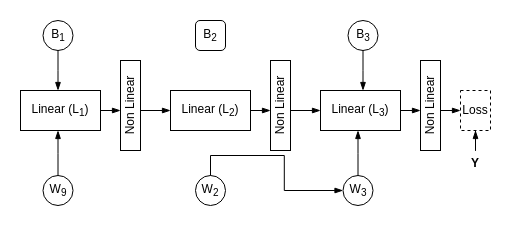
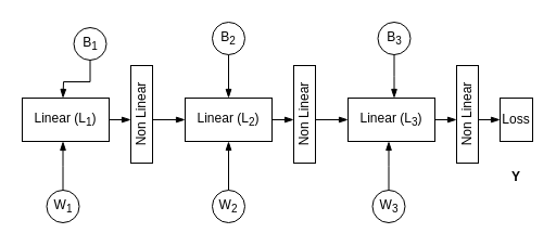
- <mxCell id="26" value="B&lt;sub&gt;1&lt;/sub&gt;" style="ellipse;whiteSpace=wrap;html=1;aspect=fixed;fillColor=none;" parent="1" vertex="1"><mxGeometry x="42.5" y="20" width="30" height="30" as="geometry" /></mxCell>
+ <mxCell id="26" value="B&lt;sub&gt;1&lt;/sub&gt;" style="ellipse;whiteSpace=wrap;html=1;aspect=fixed;fillColor=none;" parent="1" vertex="1"><mxGeometry x="67.5" y="25" width="30" height="30" as="geometry" /></mxCell>
- <mxCell id="18" value="B&lt;sub&gt;2&lt;/sub&gt;" style="whiteSpace=wrap;html=1;aspect=fixed;fillColor=none;rounded=1;" parent="1" vertex="1"><mxGeometry x="195" y="20" width="30" height="30" as="geometry" /></mxCell>
+ <mxCell id="18" value="B&lt;sub&gt;2&lt;/sub&gt;" style="ellipse;whiteSpace=wrap;html=1;aspect=fixed;fillColor=none;" parent="1" vertex="1"><mxGeometry x="195" y="20" width="30" height="30" as="geometry" /></mxCell>
+ <mxCell id="17" style="edgeStyle=orthogonalEdgeStyle;rounded=0;orthogonalLoop=1;jettySize=auto;html=1;exitX=0.5;exitY=1;exitDx=0;exitDy=0;entryX=0.5;entryY=0;entryDx=0;entryDy=0;endArrow=blockThin;endFill=1;strokeColor=#000000;" parent="1" source="18" target="6" edge="1"><mxGeometry relative="1" as="geometry" /></mxCell>
- <mxCell id="11" value="Loss" style="rounded=0;whiteSpace=wrap;html=1;fillColor=none;dashed=1;" parent="1" vertex="1"><mxGeometry x="460" y="90" width="30" height="40" as="geometry" /></mxCell>
+ <mxCell id="11" value="Loss" style="rounded=0;whiteSpace=wrap;html=1;fillColor=none;" parent="1" vertex="1"><mxGeometry x="460" y="90" width="30" height="40" as="geometry" /></mxCell>
- <mxCell id="12" style="edgeStyle=orthogonalEdgeStyle;rounded=0;orthogonalLoop=1;jettySize=auto;html=1;entryX=0.5;entryY=1;entryDx=0;entryDy=0;endArrow=blockThin;endFill=1;" parent="1" source="13" target="11" edge="1"><mxGeometry relative="1" as="geometry" /></mxCell>
- <mxCell id="19" style="edgeStyle=orthogonalEdgeStyle;rounded=0;orthogonalLoop=1;jettySize=auto;html=1;exitX=0.5;exitY=0;exitDx=0;exitDy=0;endArrow=blockThin;endFill=1;" parent="1" source="20" target="24" edge="1"><mxGeometry relative="1" as="geometry" /></mxCell>
+ <mxCell id="19" style="edgeStyle=orthogonalEdgeStyle;rounded=0;orthogonalLoop=1;jettySize=auto;html=1;exitX=0.5;exitY=0;exitDx=0;exitDy=0;entryX=0.5;entryY=1;entryDx=0;entryDy=0;endArrow=blockThin;endFill=1;" parent="1" source="20" target="6" edge="1"><mxGeometry relative="1" as="geometry" /></mxCell>
- <mxCell id="22" value="W&lt;sub&gt;9&lt;/sub&gt;" style="ellipse;whiteSpace=wrap;html=1;aspect=fixed;fillColor=none;" parent="1" vertex="1"><mxGeometry x="42.5" y="175" width="30" height="30" as="geometry" /></mxCell>
+ <mxCell id="22" value="W&lt;sub&gt;1&lt;/sub&gt;" style="ellipse;whiteSpace=wrap;html=1;aspect=fixed;fillColor=none;" parent="1" vertex="1"><mxGeometry x="42.5" y="175" width="30" height="30" as="geometry" /></mxCell>
